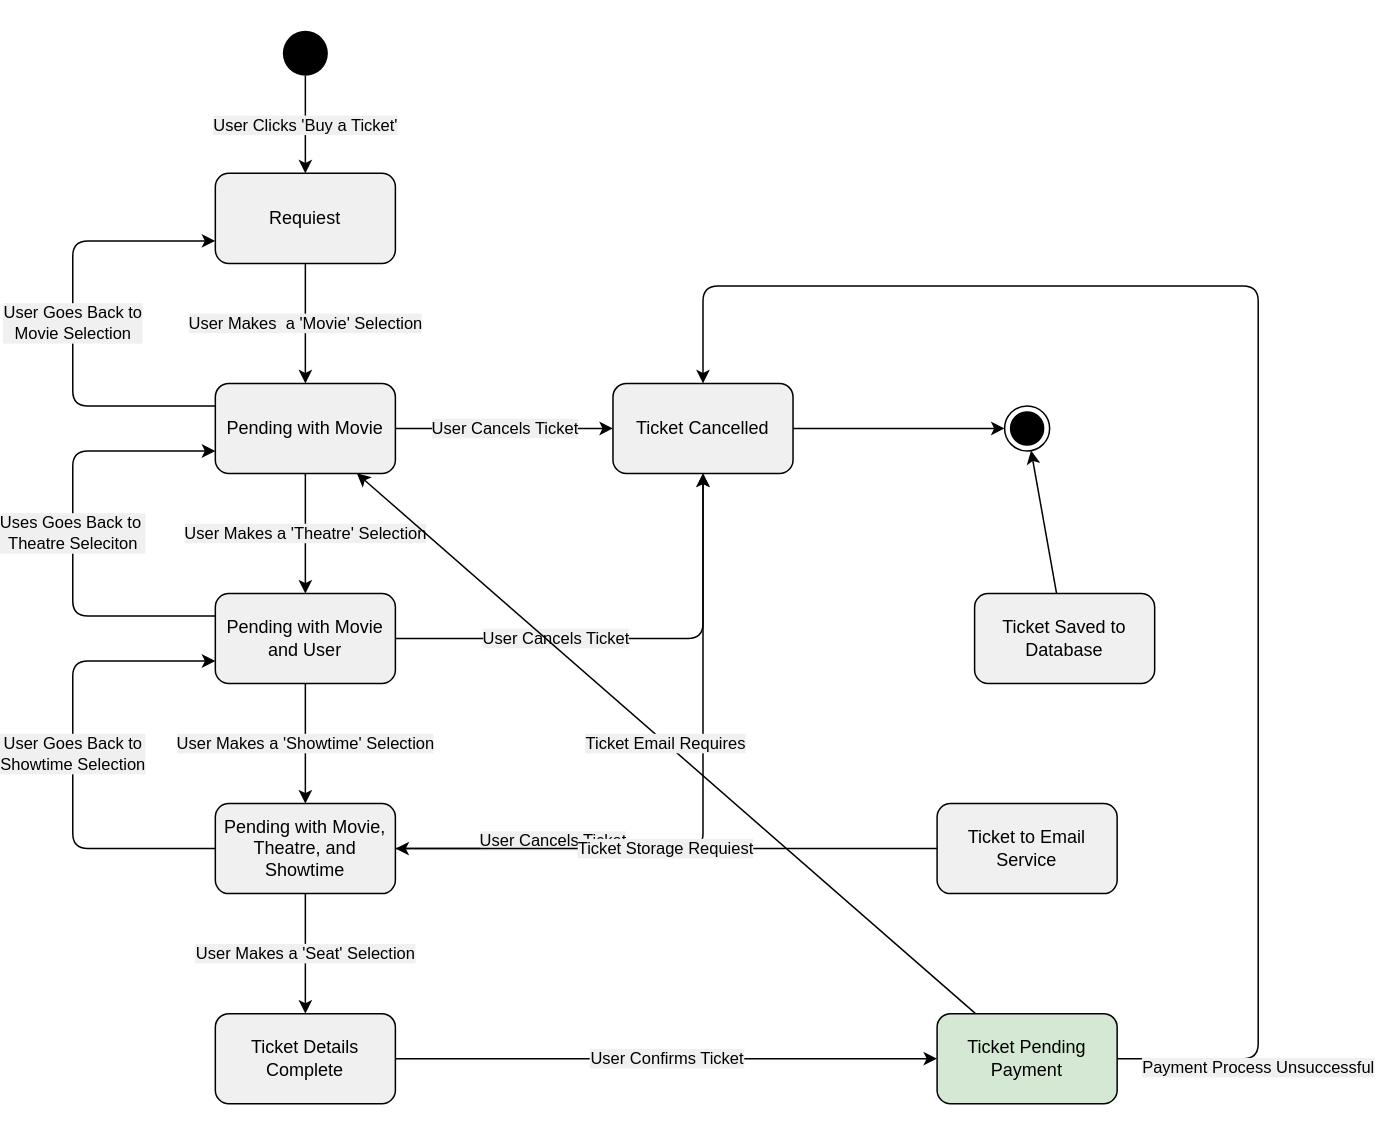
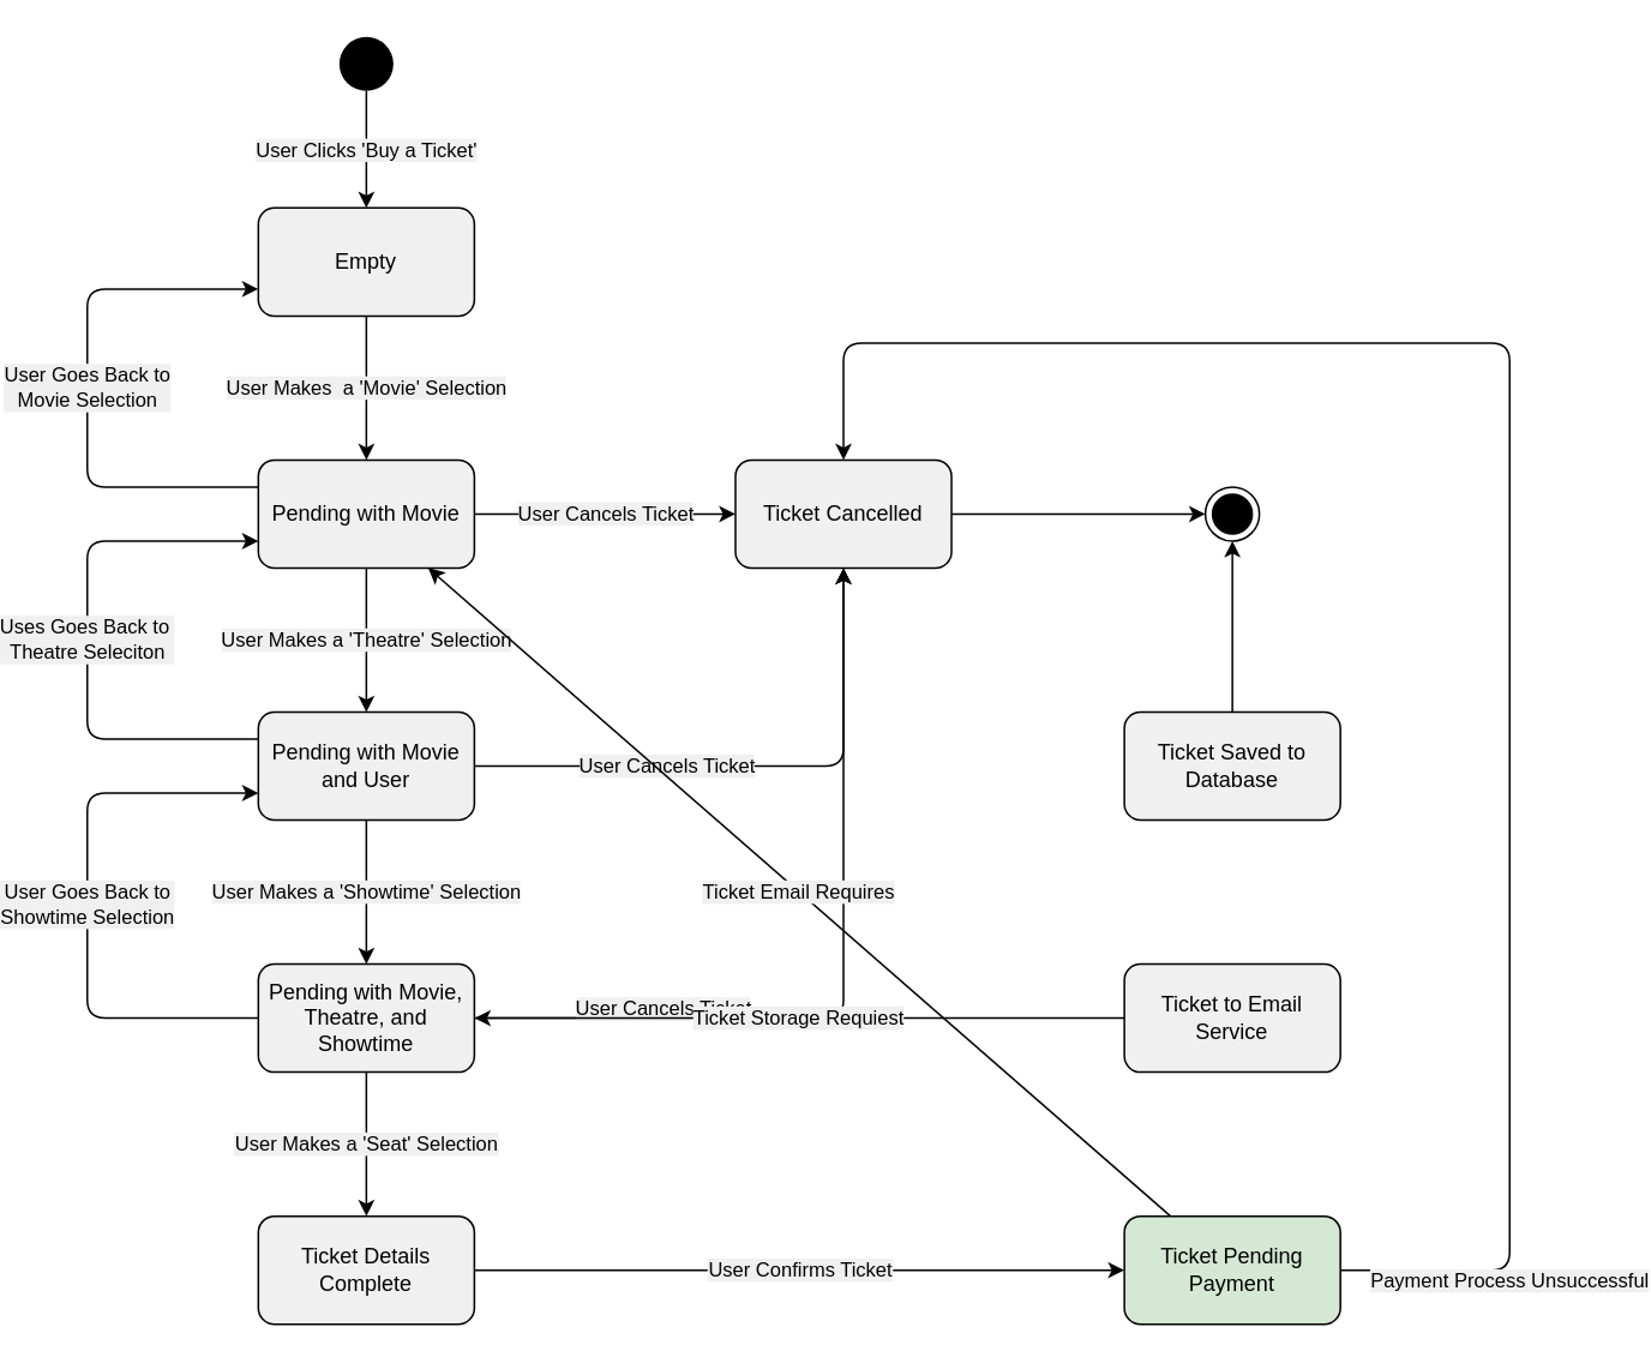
- <mxCell id="5" value="Requiest" style="rounded=1;whiteSpace=wrap;html=1;fillColor=#F0F0F0;strokeColor=#000000;fontColor=#000000;" vertex="1" parent="1"><mxGeometry x="115" y="115" width="120" height="60" as="geometry" /></mxCell>
+ <mxCell id="5" value="Empty" style="rounded=1;whiteSpace=wrap;html=1;fillColor=#F0F0F0;strokeColor=#000000;fontColor=#000000;" vertex="1" parent="1"><mxGeometry x="115" y="115" width="120" height="60" as="geometry" /></mxCell>
- <mxCell id="23" value="Ticket Saved to Database" style="rounded=1;whiteSpace=wrap;html=1;fillColor=#F0F0F0;strokeColor=#000000;fontColor=#000000;" vertex="1" parent="1"><mxGeometry x="621" y="395" width="120" height="60" as="geometry" /></mxCell>
+ <mxCell id="23" value="Ticket Saved to Database" style="rounded=1;whiteSpace=wrap;html=1;fillColor=#F0F0F0;strokeColor=#000000;fontColor=#000000;" vertex="1" parent="1"><mxGeometry x="596" y="395" width="120" height="60" as="geometry" /></mxCell>
